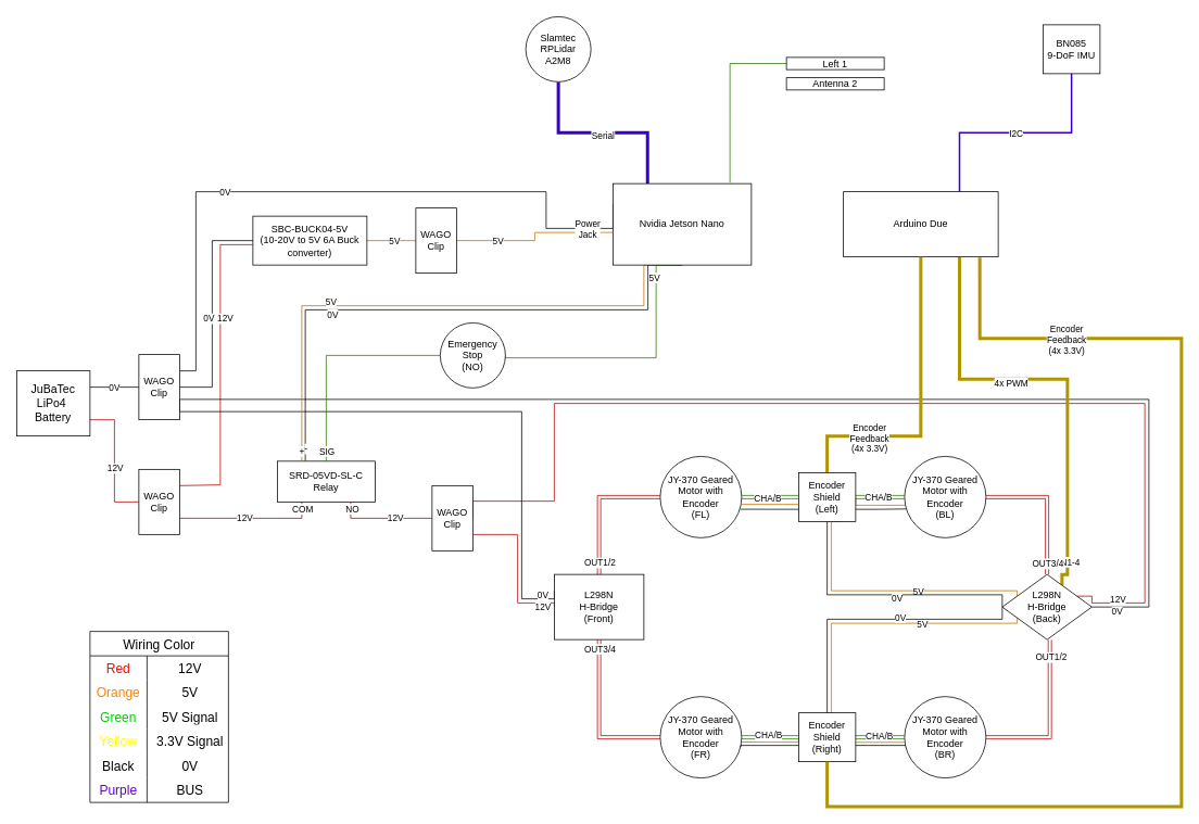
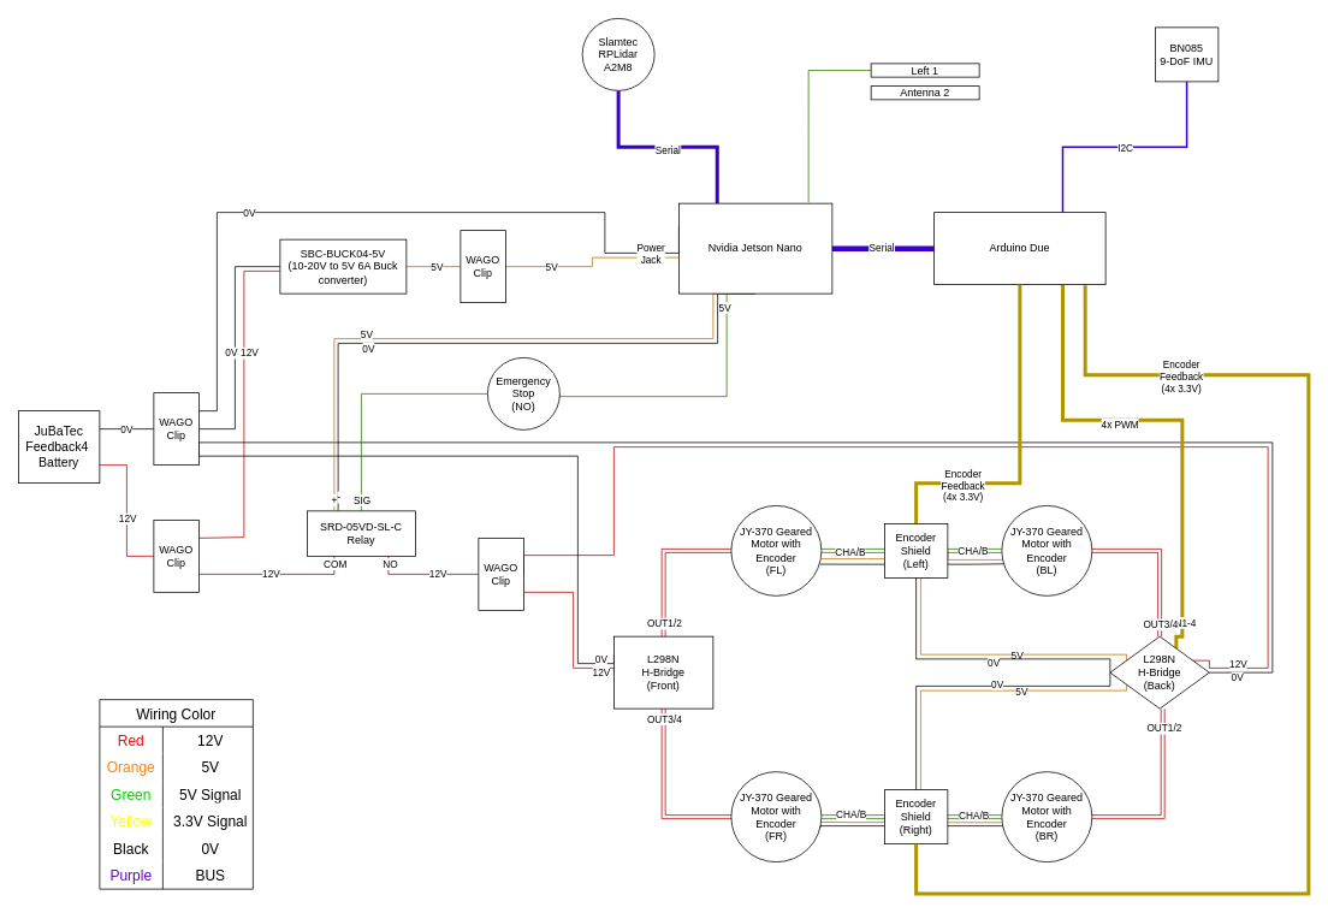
+ <mxCell id="45" style="edgeStyle=orthogonalEdgeStyle;rounded=0;orthogonalLoop=1;jettySize=auto;html=1;exitX=1;exitY=0.5;exitDx=0;exitDy=0;endArrow=none;endFill=0;strokeWidth=6;fillColor=#6a00ff;strokeColor=#3700CC;" parent="1" source="49" target="53" edge="1"><mxGeometry relative="1" as="geometry" /></mxCell>
+ <mxCell id="46" value="Serial" style="edgeLabel;html=1;align=center;verticalAlign=middle;resizable=0;points=[];" parent="45" vertex="1" connectable="0"><mxGeometry x="-0.038" y="1" relative="1" as="geometry"><mxPoint as="offset" /></mxGeometry></mxCell>
- <mxCell id="8" value="JuBaTec LiPo4&amp;nbsp;&lt;br&gt;Battery" style="rounded=0;whiteSpace=wrap;html=1;fontSize=14;" parent="1" vertex="1"><mxGeometry x="20" y="455" width="90" height="80" as="geometry" /></mxCell>
+ <mxCell id="8" value="JuBaTec Feedback4&amp;nbsp;&lt;br&gt;Battery" style="rounded=0;whiteSpace=wrap;html=1;fontSize=14;" parent="1" vertex="1"><mxGeometry x="20" y="455" width="90" height="80" as="geometry" /></mxCell>
